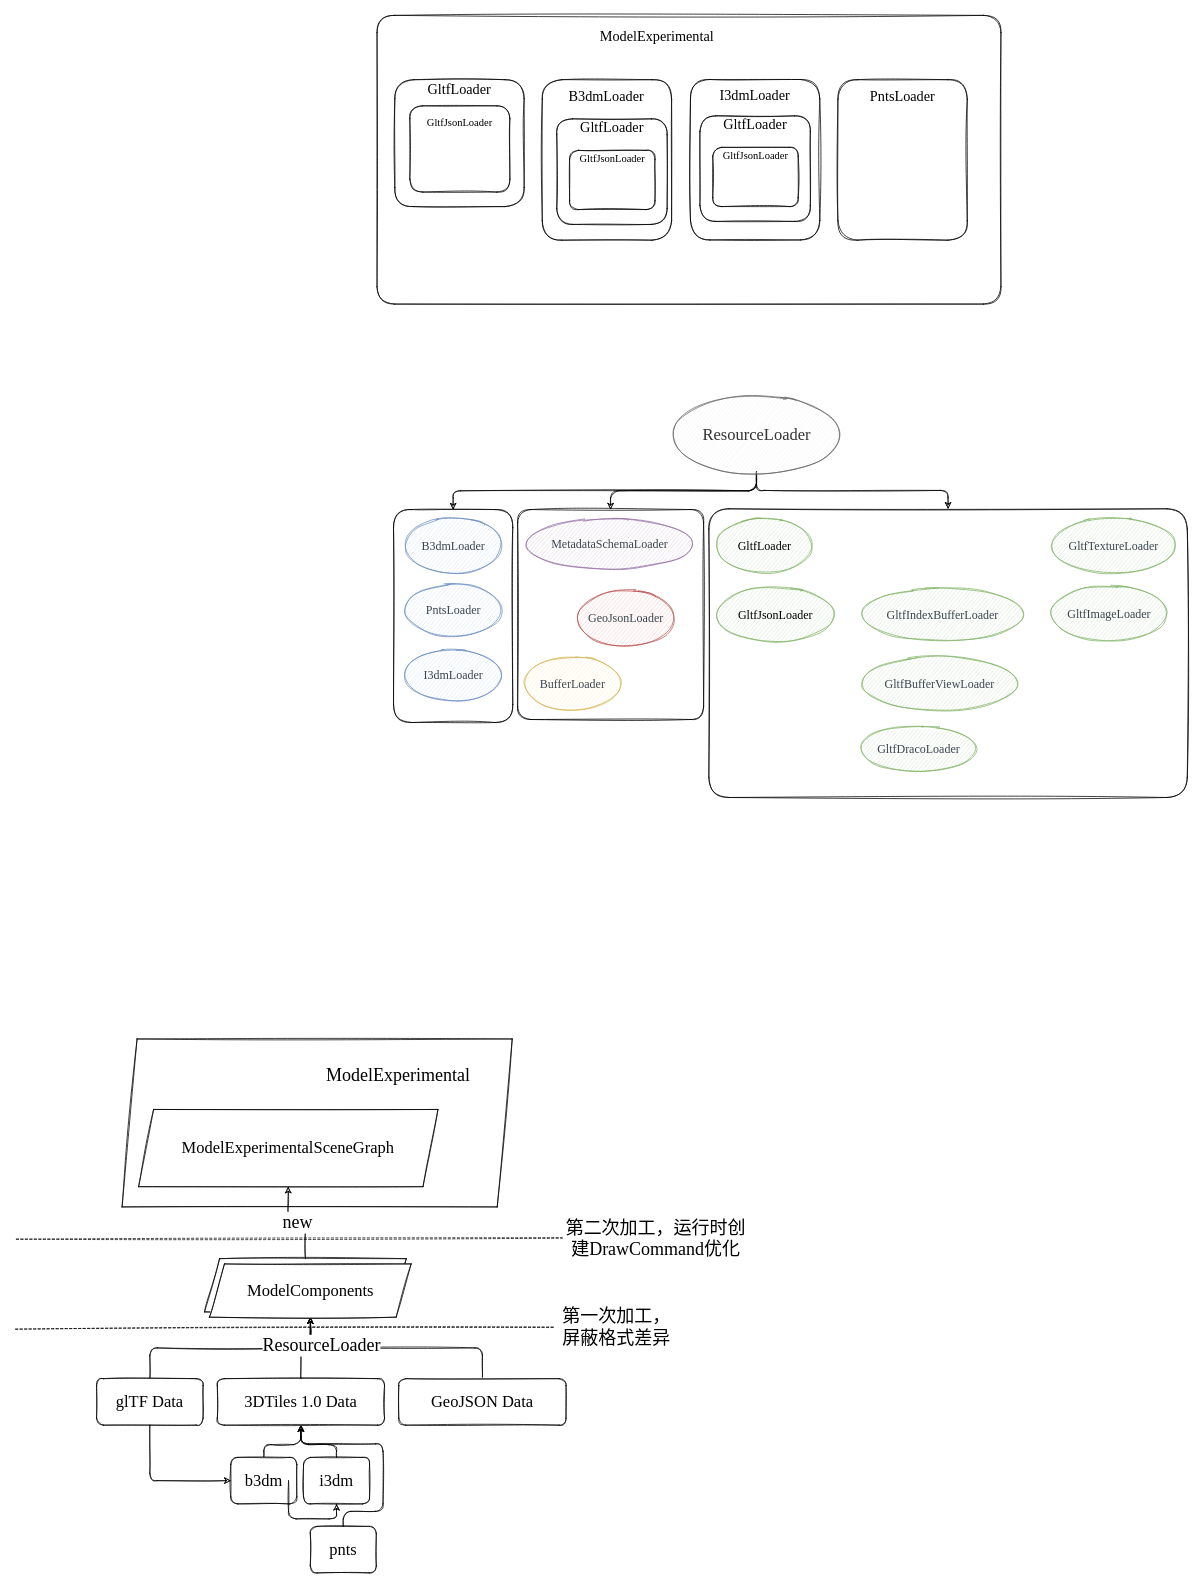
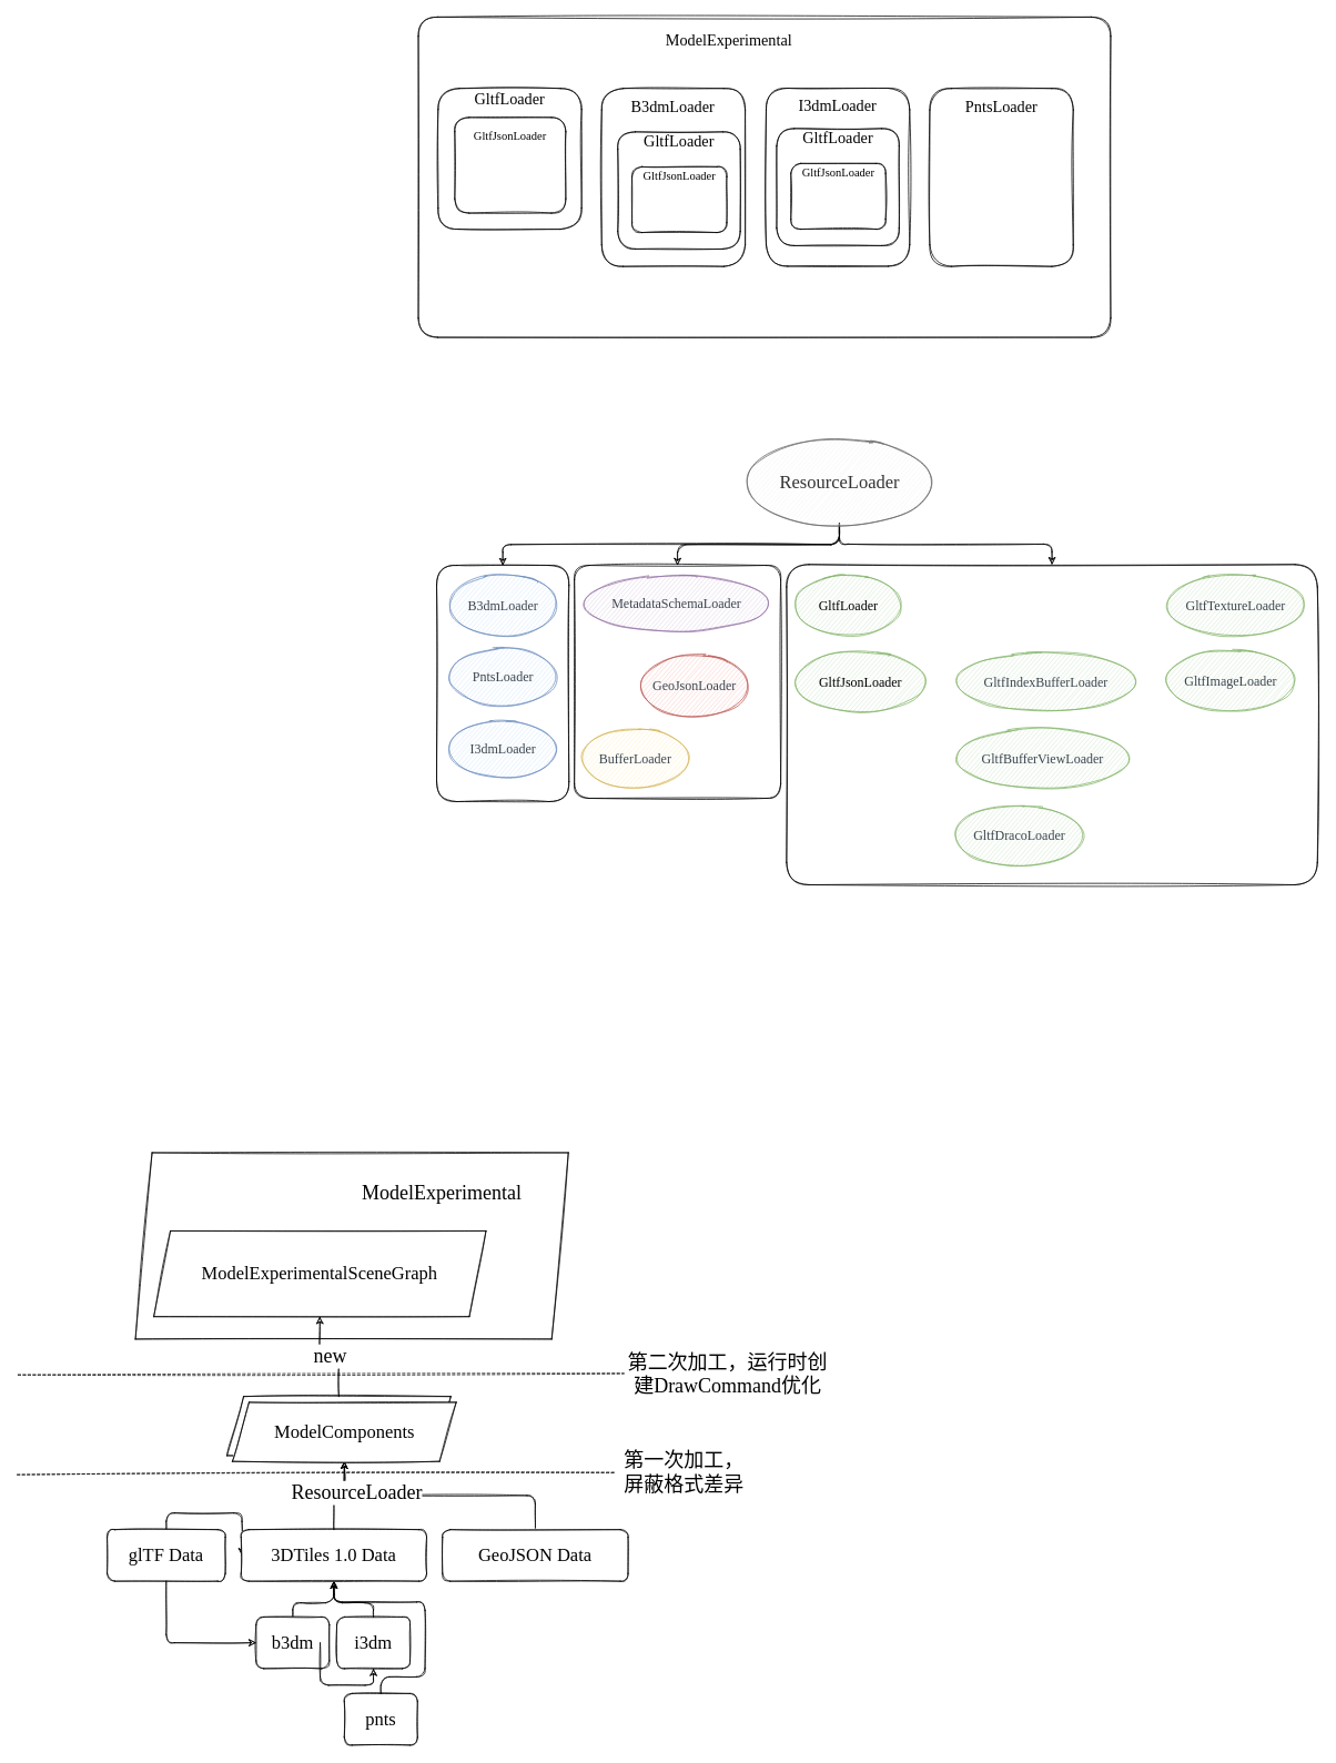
- <mxCell id="51" value="&lt;span style=&quot;color: rgb(59, 69, 78); font-size: 16px; orphans: 4; text-align: start;&quot;&gt;GltfDracoLoader&lt;/span&gt;" style="ellipse;whiteSpace=wrap;html=1;rounded=0;sketch=1;fontSize=16;fillColor=#d5e8d4;strokeColor=#82b366;fontFamily=Comic Sans MS;labelBackgroundColor=none;" parent="47" vertex="1"><mxGeometry x="192" y="277" width="161" height="60" as="geometry" /></mxCell>
+ <mxCell id="51" value="&lt;span style=&quot;color: rgb(59, 69, 78); font-size: 16px; orphans: 4; text-align: start;&quot;&gt;GltfDracoLoader&lt;/span&gt;" style="ellipse;whiteSpace=wrap;html=1;rounded=0;sketch=1;fontSize=16;fillColor=#d5e8d4;strokeColor=#82b366;fontFamily=Comic Sans MS;labelBackgroundColor=none;" parent="47" vertex="1"><mxGeometry x="192" y="277" width="161" height="72" as="geometry" /></mxCell>
- <mxCell id="56" style="edgeStyle=orthogonalEdgeStyle;curved=0;rounded=1;sketch=1;orthogonalLoop=1;jettySize=auto;html=1;exitX=0.5;exitY=0;exitDx=0;exitDy=0;entryX=0.5;entryY=1;entryDx=0;entryDy=0;fontFamily=Comic Sans MS;fontSize=24;" parent="1" source="57" target="73" edge="1"><mxGeometry relative="1" as="geometry" /></mxCell>
+ <mxCell id="56" style="edgeStyle=orthogonalEdgeStyle;curved=0;rounded=1;sketch=1;orthogonalLoop=1;jettySize=auto;html=1;exitX=0.5;exitY=0;exitDx=0;exitDy=0;fontFamily=Comic Sans MS;fontSize=24;" parent="1" source="57" target="62" edge="1"><mxGeometry relative="1" as="geometry" /></mxCell>
